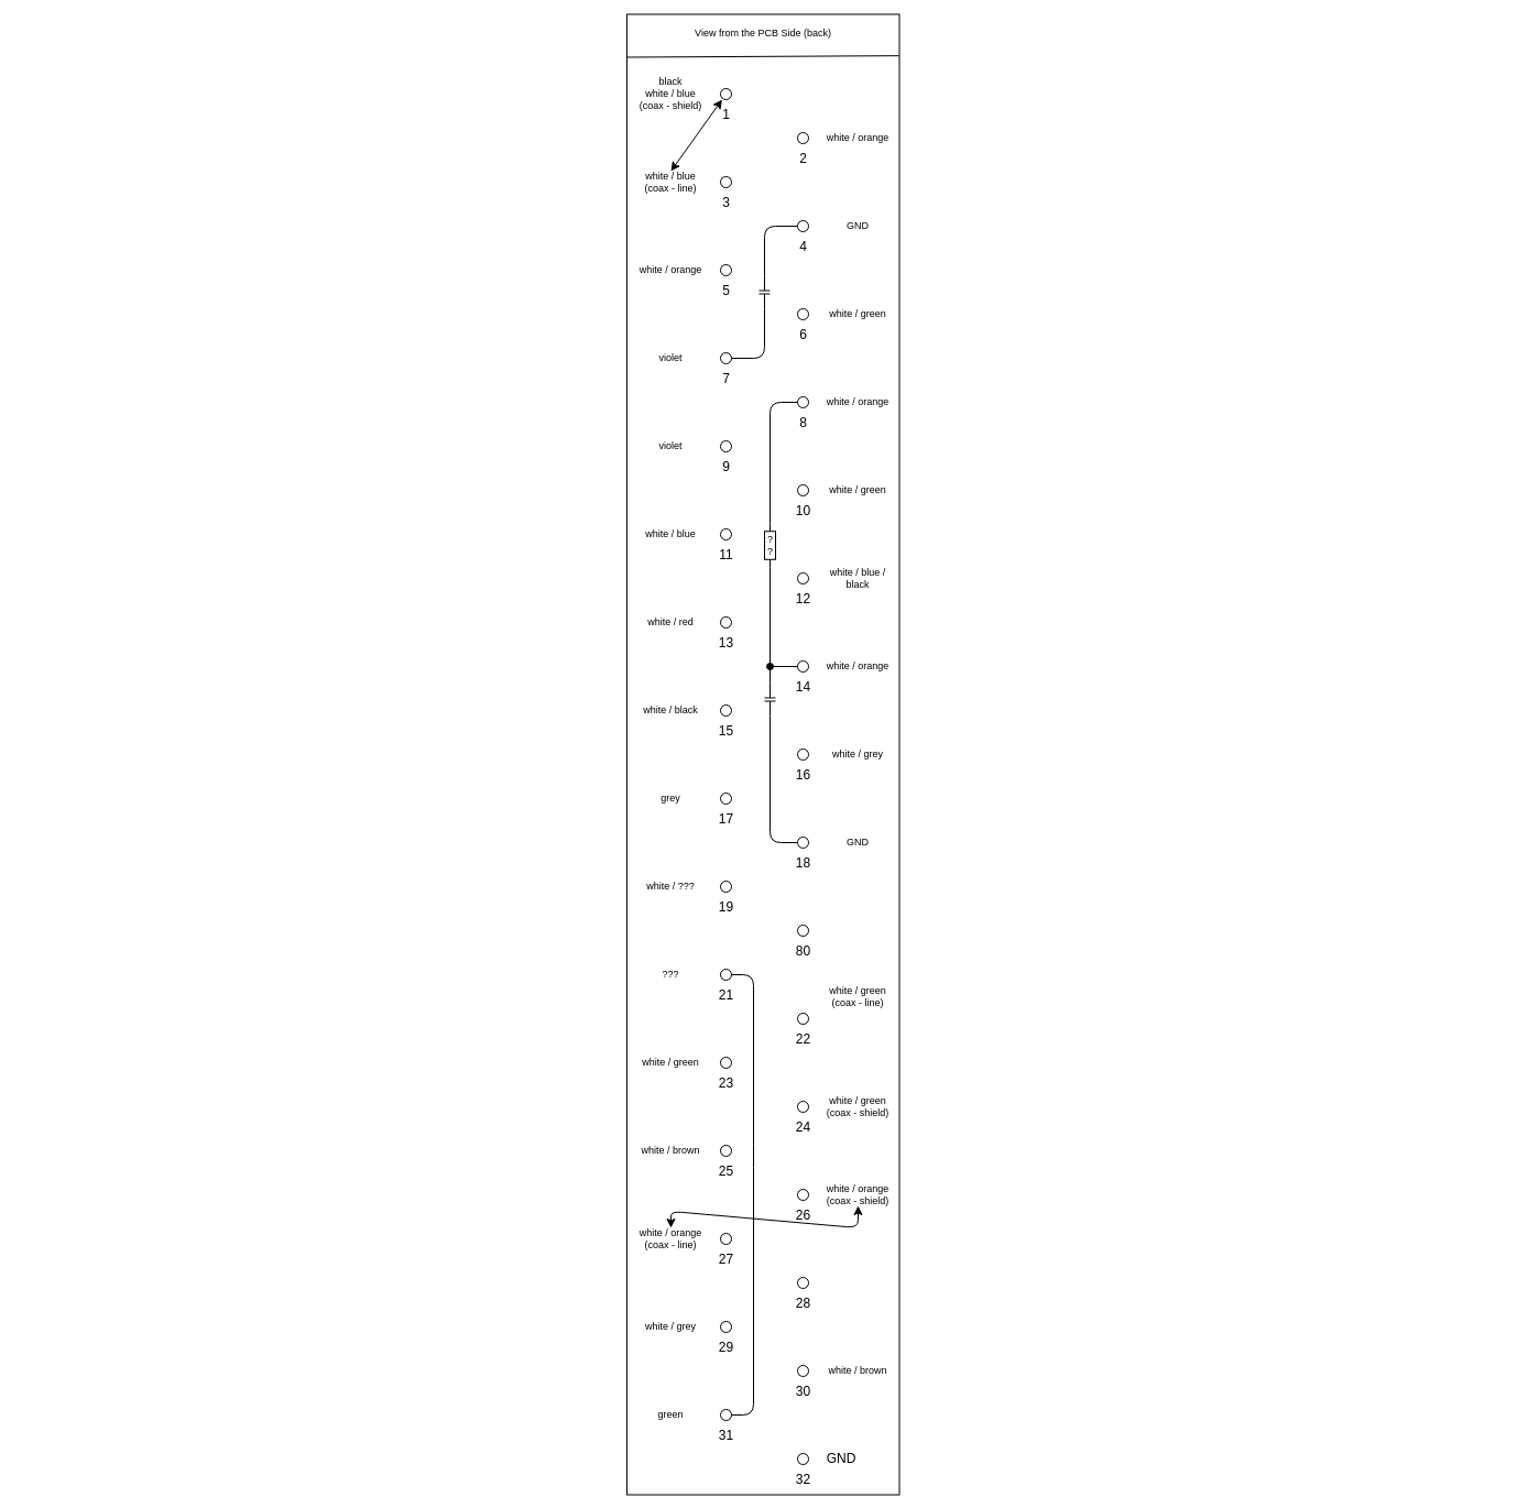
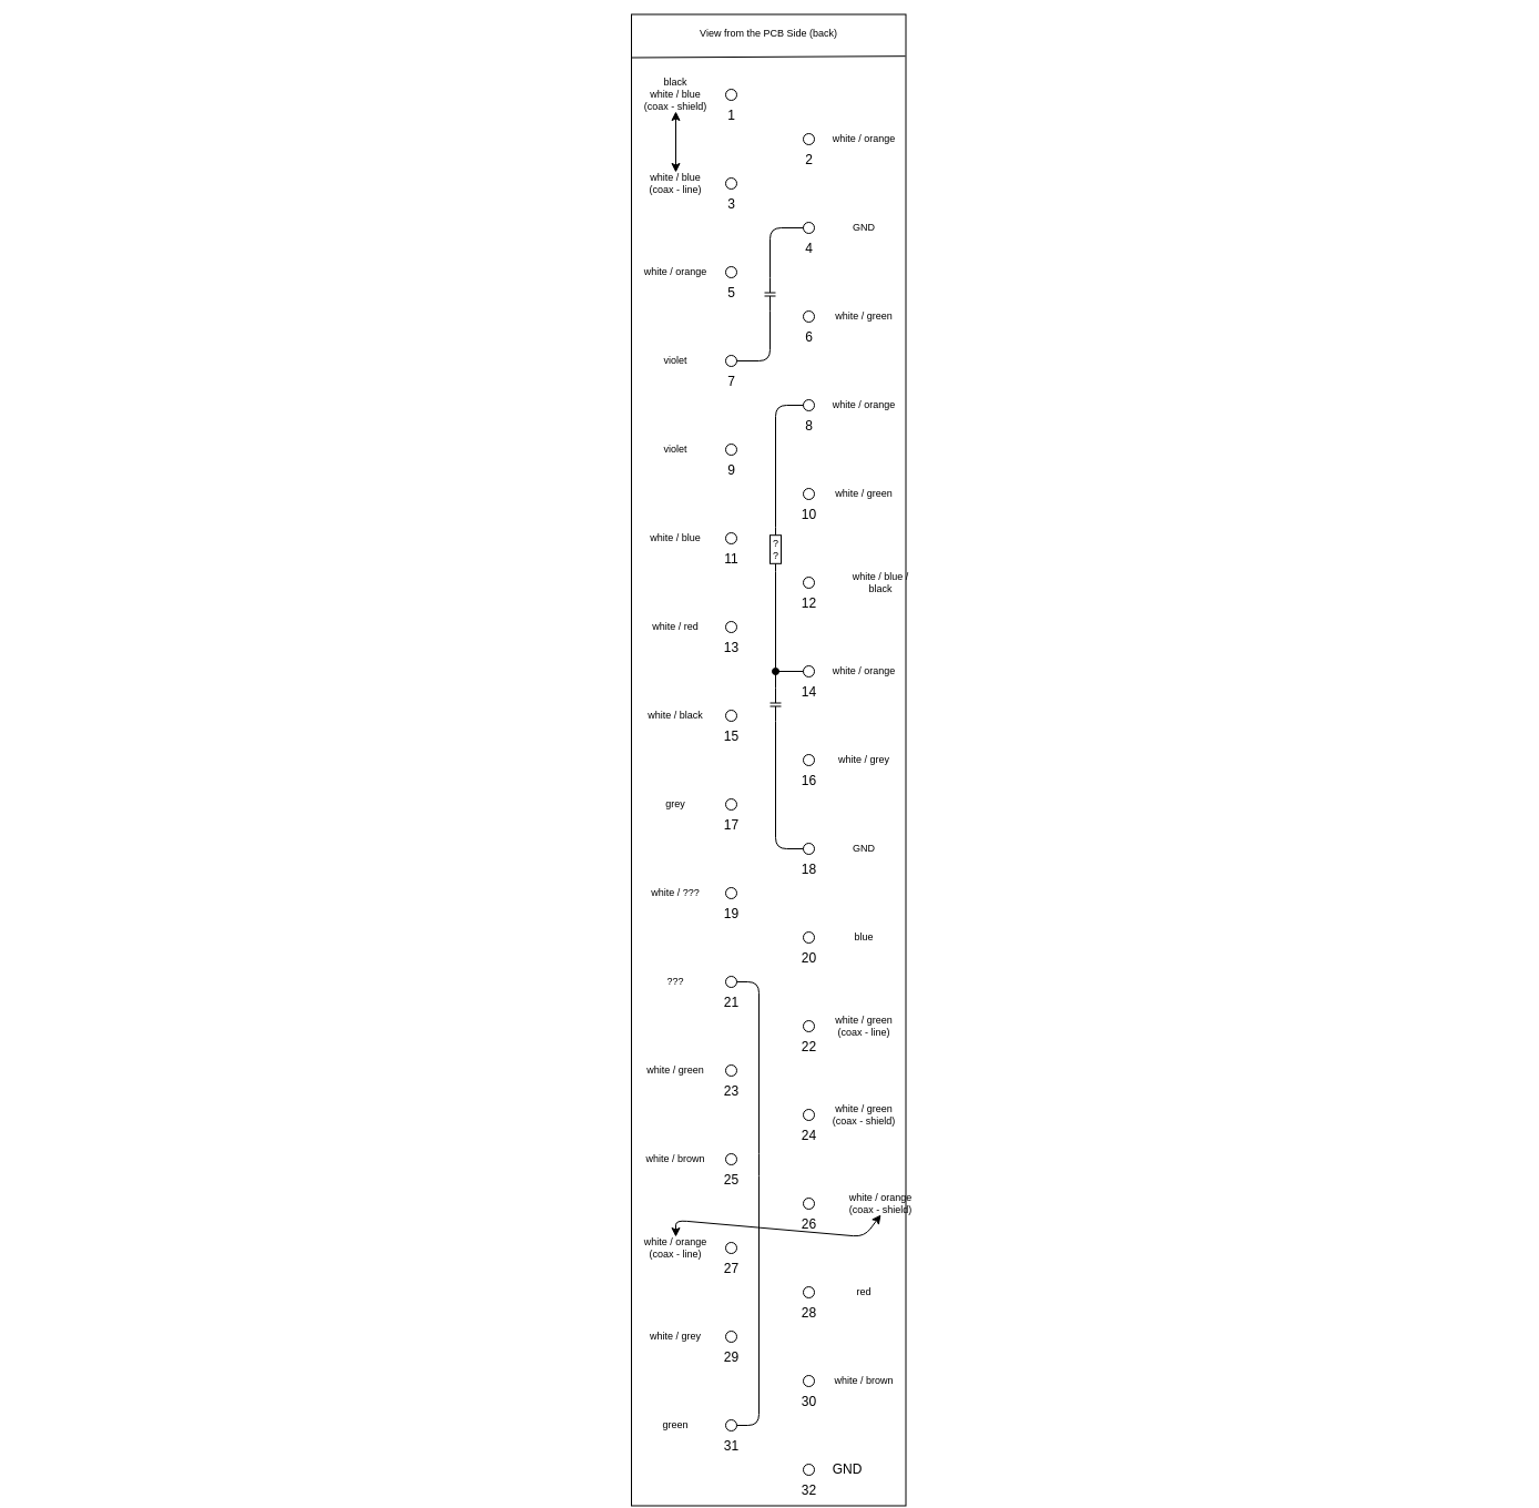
- <mxCell id="45" value="" style="endArrow=classic;startArrow=classic;html=1;fontSize=9;exitX=0.5;exitY=0;exitDx=0;exitDy=0;" edge="1" parent="1" source="44" target="3"><mxGeometry width="50" height="50" relative="1" as="geometry"><mxPoint x="504" y="170" as="sourcePoint" /><mxPoint x="609" y="110" as="targetPoint" /></mxGeometry></mxCell>
+ <mxCell id="45" value="" style="endArrow=classic;startArrow=classic;html=1;fontSize=9;exitX=0.5;exitY=0;exitDx=0;exitDy=0;entryX=0.5;entryY=1;entryDx=0;entryDy=0;" edge="1" parent="1" source="44" target="43"><mxGeometry width="50" height="50" relative="1" as="geometry"><mxPoint x="504" y="170" as="sourcePoint" /><mxPoint x="609" y="110" as="targetPoint" /></mxGeometry></mxCell>
- <mxCell id="59" value="white / blue / black" style="text;html=1;strokeColor=none;fillColor=none;align=center;verticalAlign=middle;whiteSpace=wrap;rounded=0;fontSize=9;" vertex="1" parent="1"><mxGeometry x="744" y="515" width="70" height="20" as="geometry" /></mxCell>
+ <mxCell id="59" value="white / blue / black" style="text;html=1;strokeColor=none;fillColor=none;align=center;verticalAlign=middle;whiteSpace=wrap;rounded=0;fontSize=9;" vertex="1" parent="1"><mxGeometry x="759" y="515" width="70" height="20" as="geometry" /></mxCell>
+ <mxCell id="66" value="blue" style="text;html=1;strokeColor=none;fillColor=none;align=center;verticalAlign=middle;whiteSpace=wrap;rounded=0;fontSize=9;" vertex="1" parent="1"><mxGeometry x="744" y="835" width="70" height="20" as="geometry" /></mxCell>
- <mxCell id="22" value="80" style="verticalLabelPosition=bottom;shadow=0;dashed=0;align=center;html=1;verticalAlign=top;strokeWidth=1;shape=ellipse;" vertex="1" parent="1"><mxGeometry x="724" y="840" width="10" height="10" as="geometry" /></mxCell>
+ <mxCell id="22" value="20" style="verticalLabelPosition=bottom;shadow=0;dashed=0;align=center;html=1;verticalAlign=top;strokeWidth=1;shape=ellipse;" vertex="1" parent="1"><mxGeometry x="724" y="840" width="10" height="10" as="geometry" /></mxCell>
- <mxCell id="68" value="white / green&lt;br&gt;(coax - line)" style="text;html=1;strokeColor=none;fillColor=none;align=center;verticalAlign=middle;whiteSpace=wrap;rounded=0;fontSize=9;fontStyle=0" vertex="1" parent="1"><mxGeometry x="744" y="895" width="70" height="20" as="geometry" /></mxCell>
+ <mxCell id="68" value="white / green&lt;br&gt;(coax - line)" style="text;html=1;strokeColor=none;fillColor=none;align=center;verticalAlign=middle;whiteSpace=wrap;rounded=0;fontSize=9;fontStyle=0" vertex="1" parent="1"><mxGeometry x="744" y="915" width="70" height="20" as="geometry" /></mxCell>
- <mxCell id="72" value="white / orange&lt;br&gt;(coax - shield)" style="text;html=1;strokeColor=none;fillColor=none;align=center;verticalAlign=middle;whiteSpace=wrap;rounded=0;fontSize=9;" vertex="1" parent="1"><mxGeometry x="744" y="1075" width="70" height="20" as="geometry" /></mxCell>
+ <mxCell id="72" value="white / orange&lt;br&gt;(coax - shield)" style="text;html=1;strokeColor=none;fillColor=none;align=center;verticalAlign=middle;whiteSpace=wrap;rounded=0;fontSize=9;" vertex="1" parent="1"><mxGeometry x="759" y="1075" width="70" height="20" as="geometry" /></mxCell>
+ <mxCell id="74" value="red" style="text;html=1;strokeColor=none;fillColor=none;align=center;verticalAlign=middle;whiteSpace=wrap;rounded=0;fontSize=9;" vertex="1" parent="1"><mxGeometry x="744" y="1155" width="70" height="20" as="geometry" /></mxCell>
